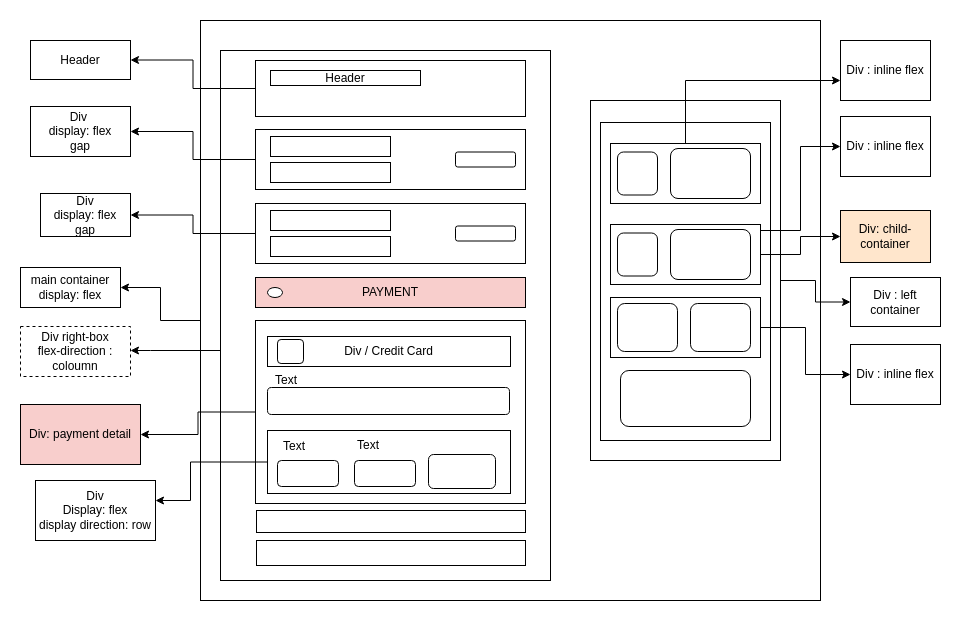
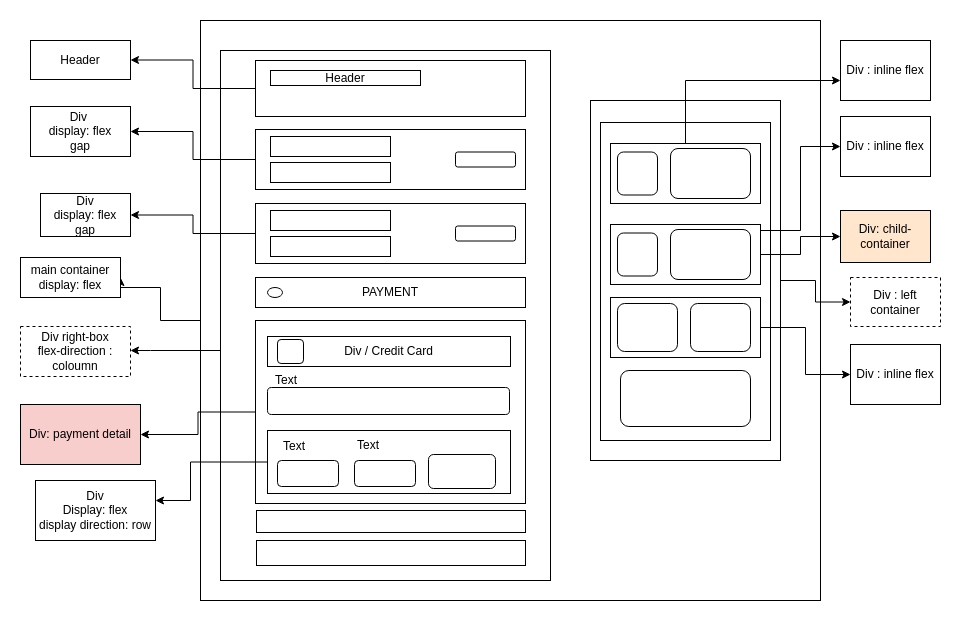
- <mxCell id="4" value="main container&lt;br&gt;display: flex" style="rounded=0;whiteSpace=wrap;html=1;" parent="1" vertex="1"><mxGeometry x="20" y="267" width="100" height="40" as="geometry" /></mxCell>
+ <mxCell id="4" value="main container&lt;br&gt;display: flex" style="rounded=0;whiteSpace=wrap;html=1;" parent="1" vertex="1"><mxGeometry x="20" y="257" width="100" height="40" as="geometry" /></mxCell>
- <mxCell id="24" value="PAYMENT" style="rounded=0;whiteSpace=wrap;html=1;fillColor=#f8cecc;" parent="1" vertex="1"><mxGeometry x="255" y="277" width="270" height="30" as="geometry" /></mxCell>
+ <mxCell id="24" value="PAYMENT" style="rounded=0;whiteSpace=wrap;html=1;" parent="1" vertex="1"><mxGeometry x="255" y="277" width="270" height="30" as="geometry" /></mxCell>
- <mxCell id="45" value="Div : left container" style="rounded=0;whiteSpace=wrap;html=1;" vertex="1" parent="1"><mxGeometry x="850" y="277" width="90" height="49" as="geometry" /></mxCell>
+ <mxCell id="45" value="Div : left container" style="rounded=0;whiteSpace=wrap;html=1;dashed=1;" vertex="1" parent="1"><mxGeometry x="850" y="277" width="90" height="49" as="geometry" /></mxCell>
